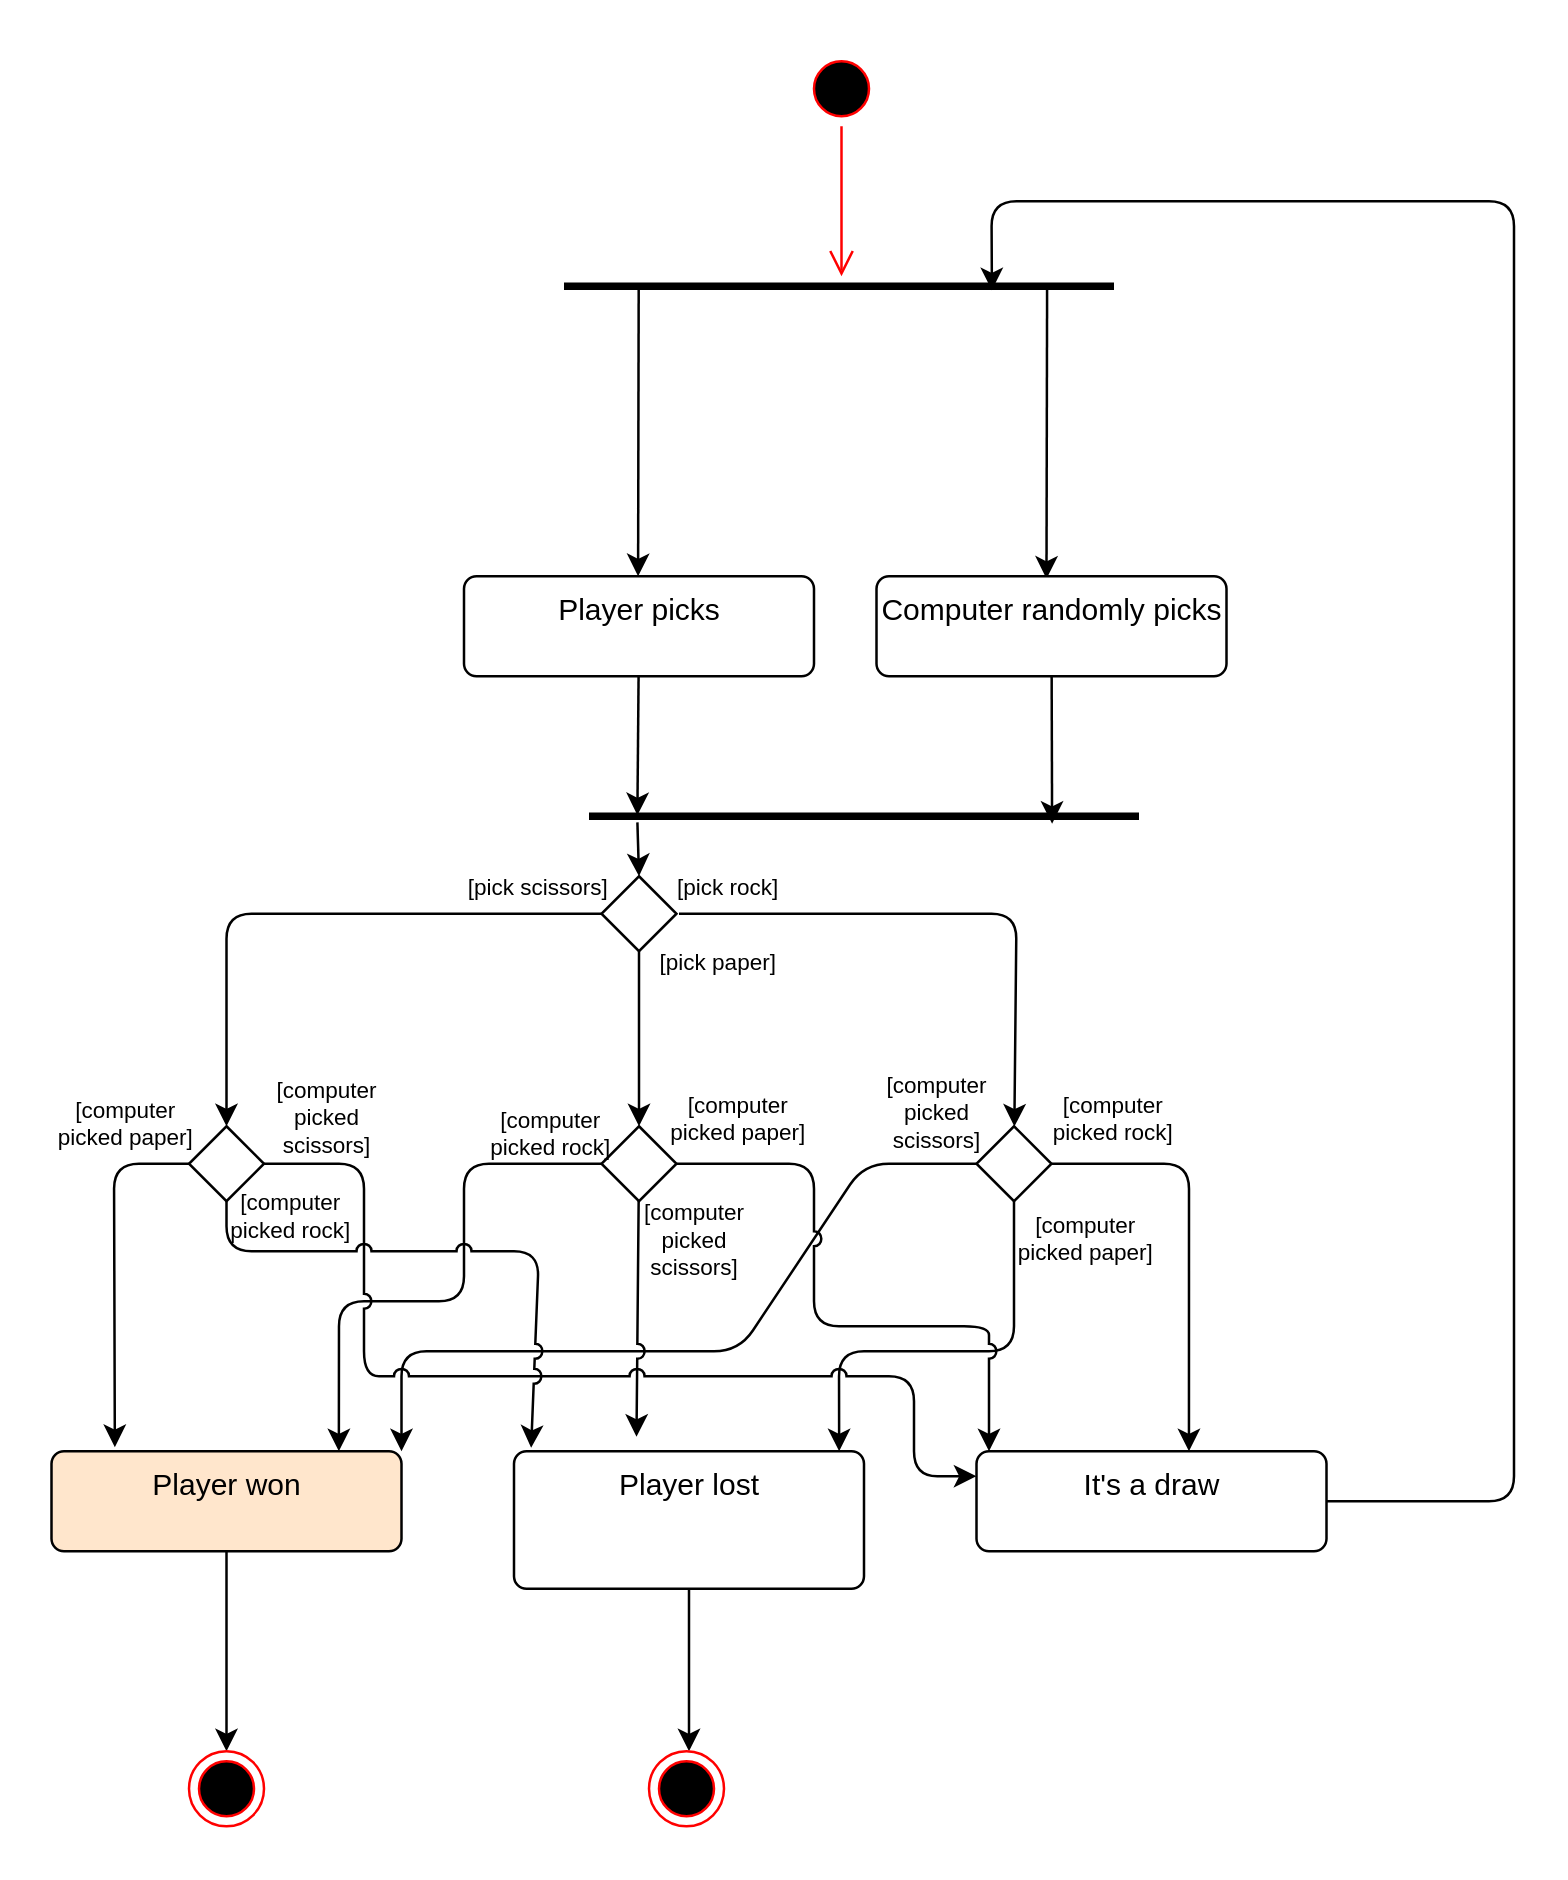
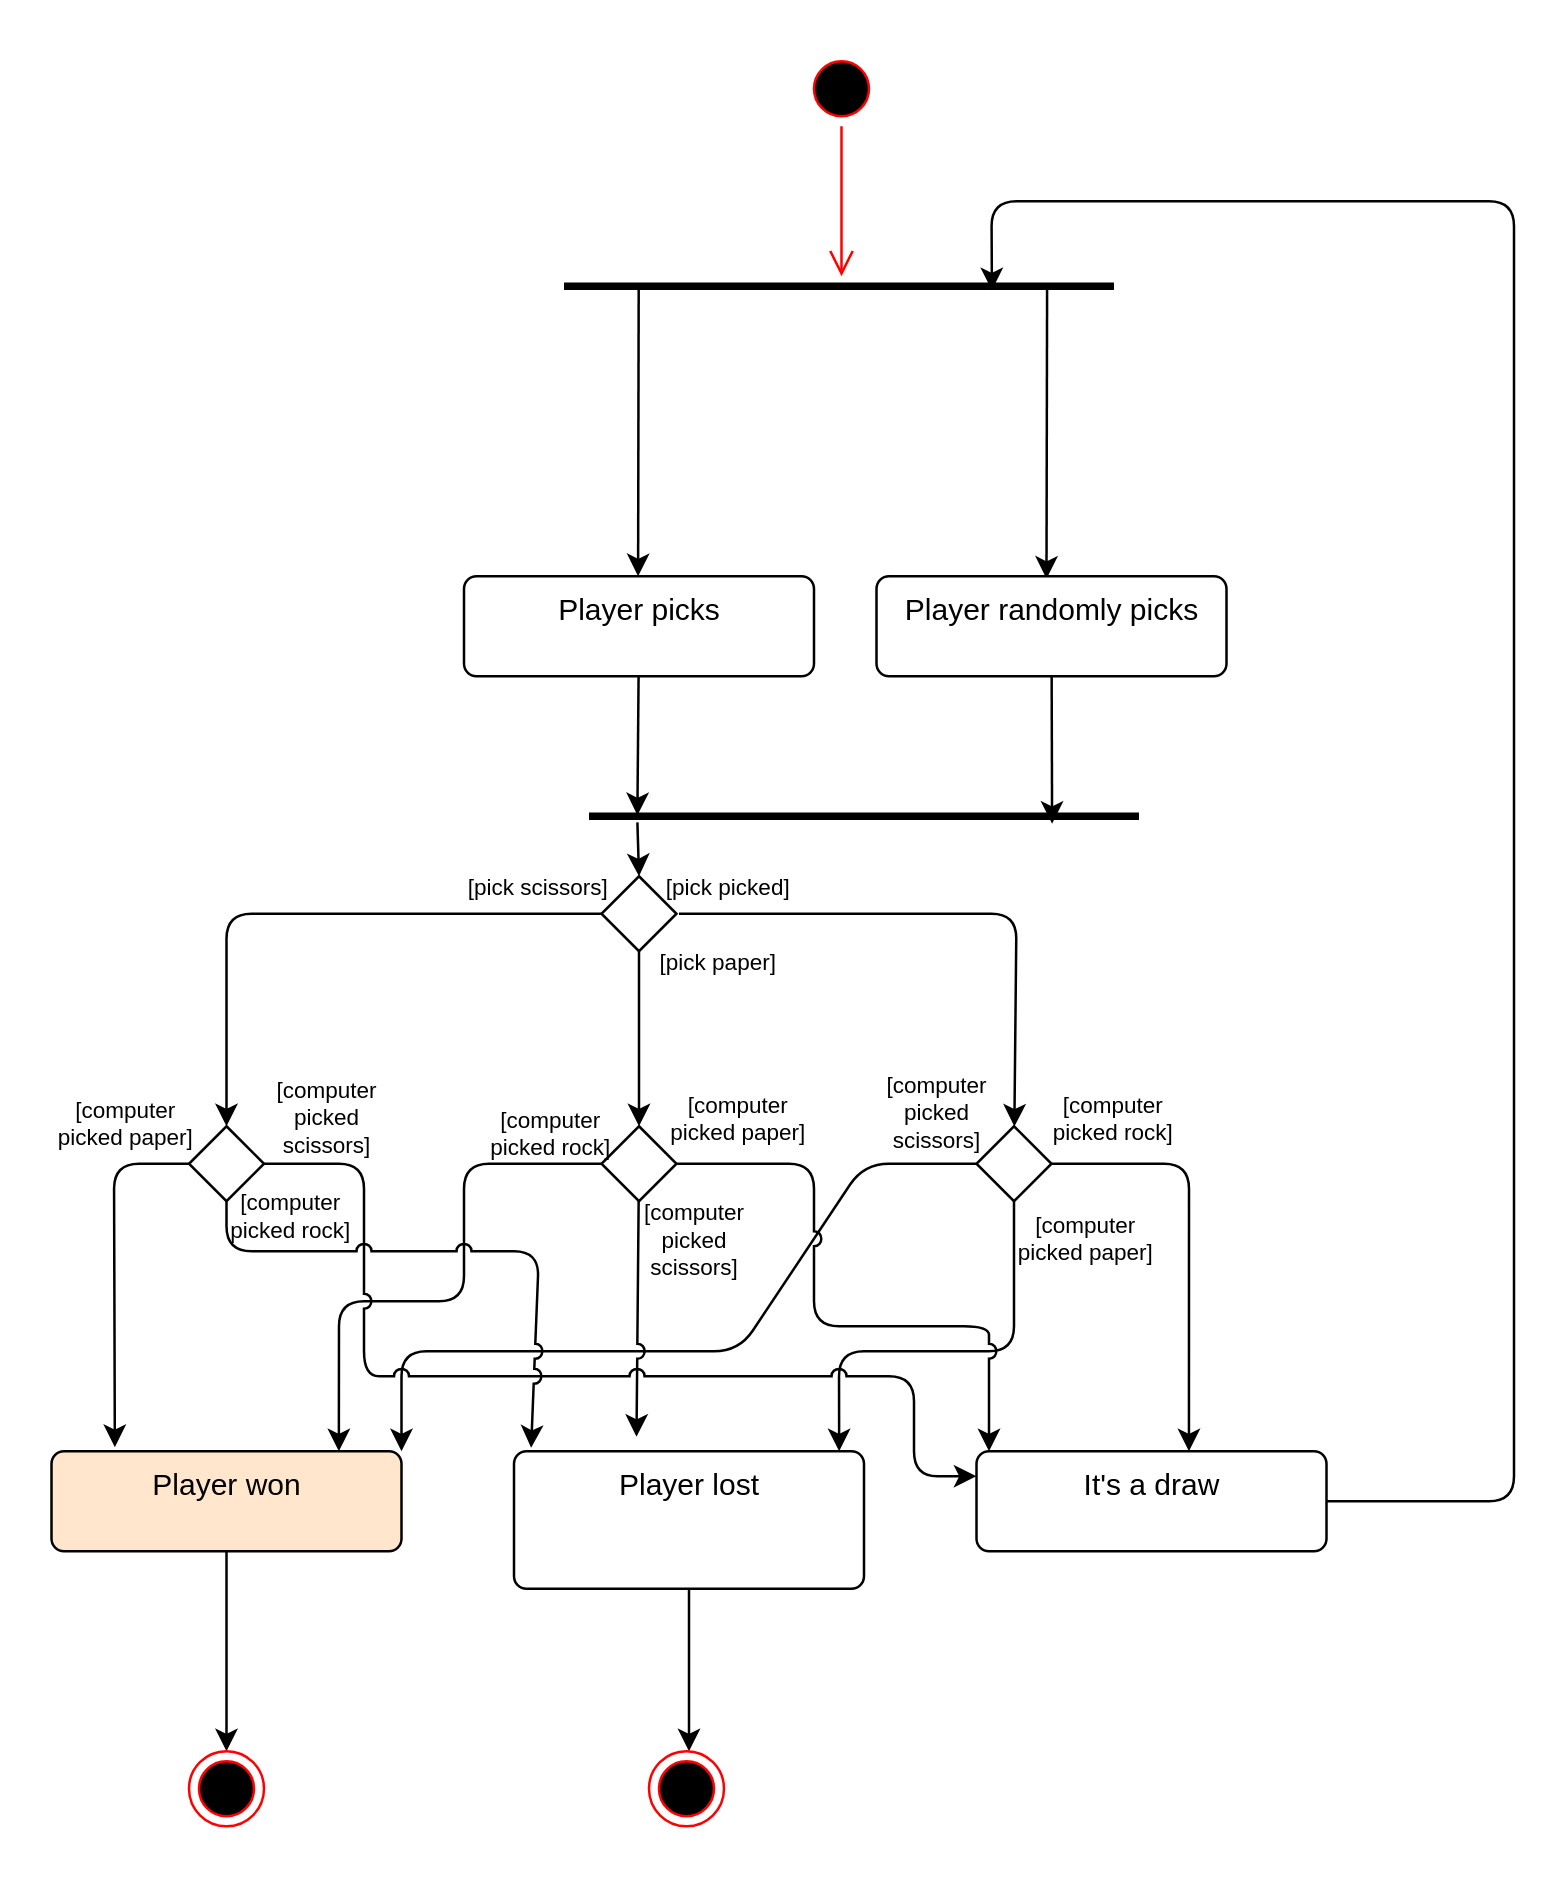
- <mxCell id="8" value="Computer randomly picks" style="html=1;align=center;verticalAlign=top;rounded=1;absoluteArcSize=1;arcSize=10;dashed=0;" parent="1" vertex="1"><mxGeometry x="350" y="230" width="140" height="40" as="geometry" /></mxCell>
+ <mxCell id="8" value="Player randomly picks" style="html=1;align=center;verticalAlign=top;rounded=1;absoluteArcSize=1;arcSize=10;dashed=0;" parent="1" vertex="1"><mxGeometry x="350" y="230" width="140" height="40" as="geometry" /></mxCell>
- <mxCell id="14" value="[pick rock]" style="text;html=1;strokeColor=none;fillColor=none;align=center;verticalAlign=middle;whiteSpace=wrap;rounded=0;fontSize=9;" vertex="1" parent="1"><mxGeometry x="261" y="340" width="60" height="30" as="geometry" /></mxCell>
+ <mxCell id="14" value="[pick picked]" style="text;html=1;strokeColor=none;fillColor=none;align=center;verticalAlign=middle;whiteSpace=wrap;rounded=0;fontSize=9;" vertex="1" parent="1"><mxGeometry x="261" y="340" width="60" height="30" as="geometry" /></mxCell>
